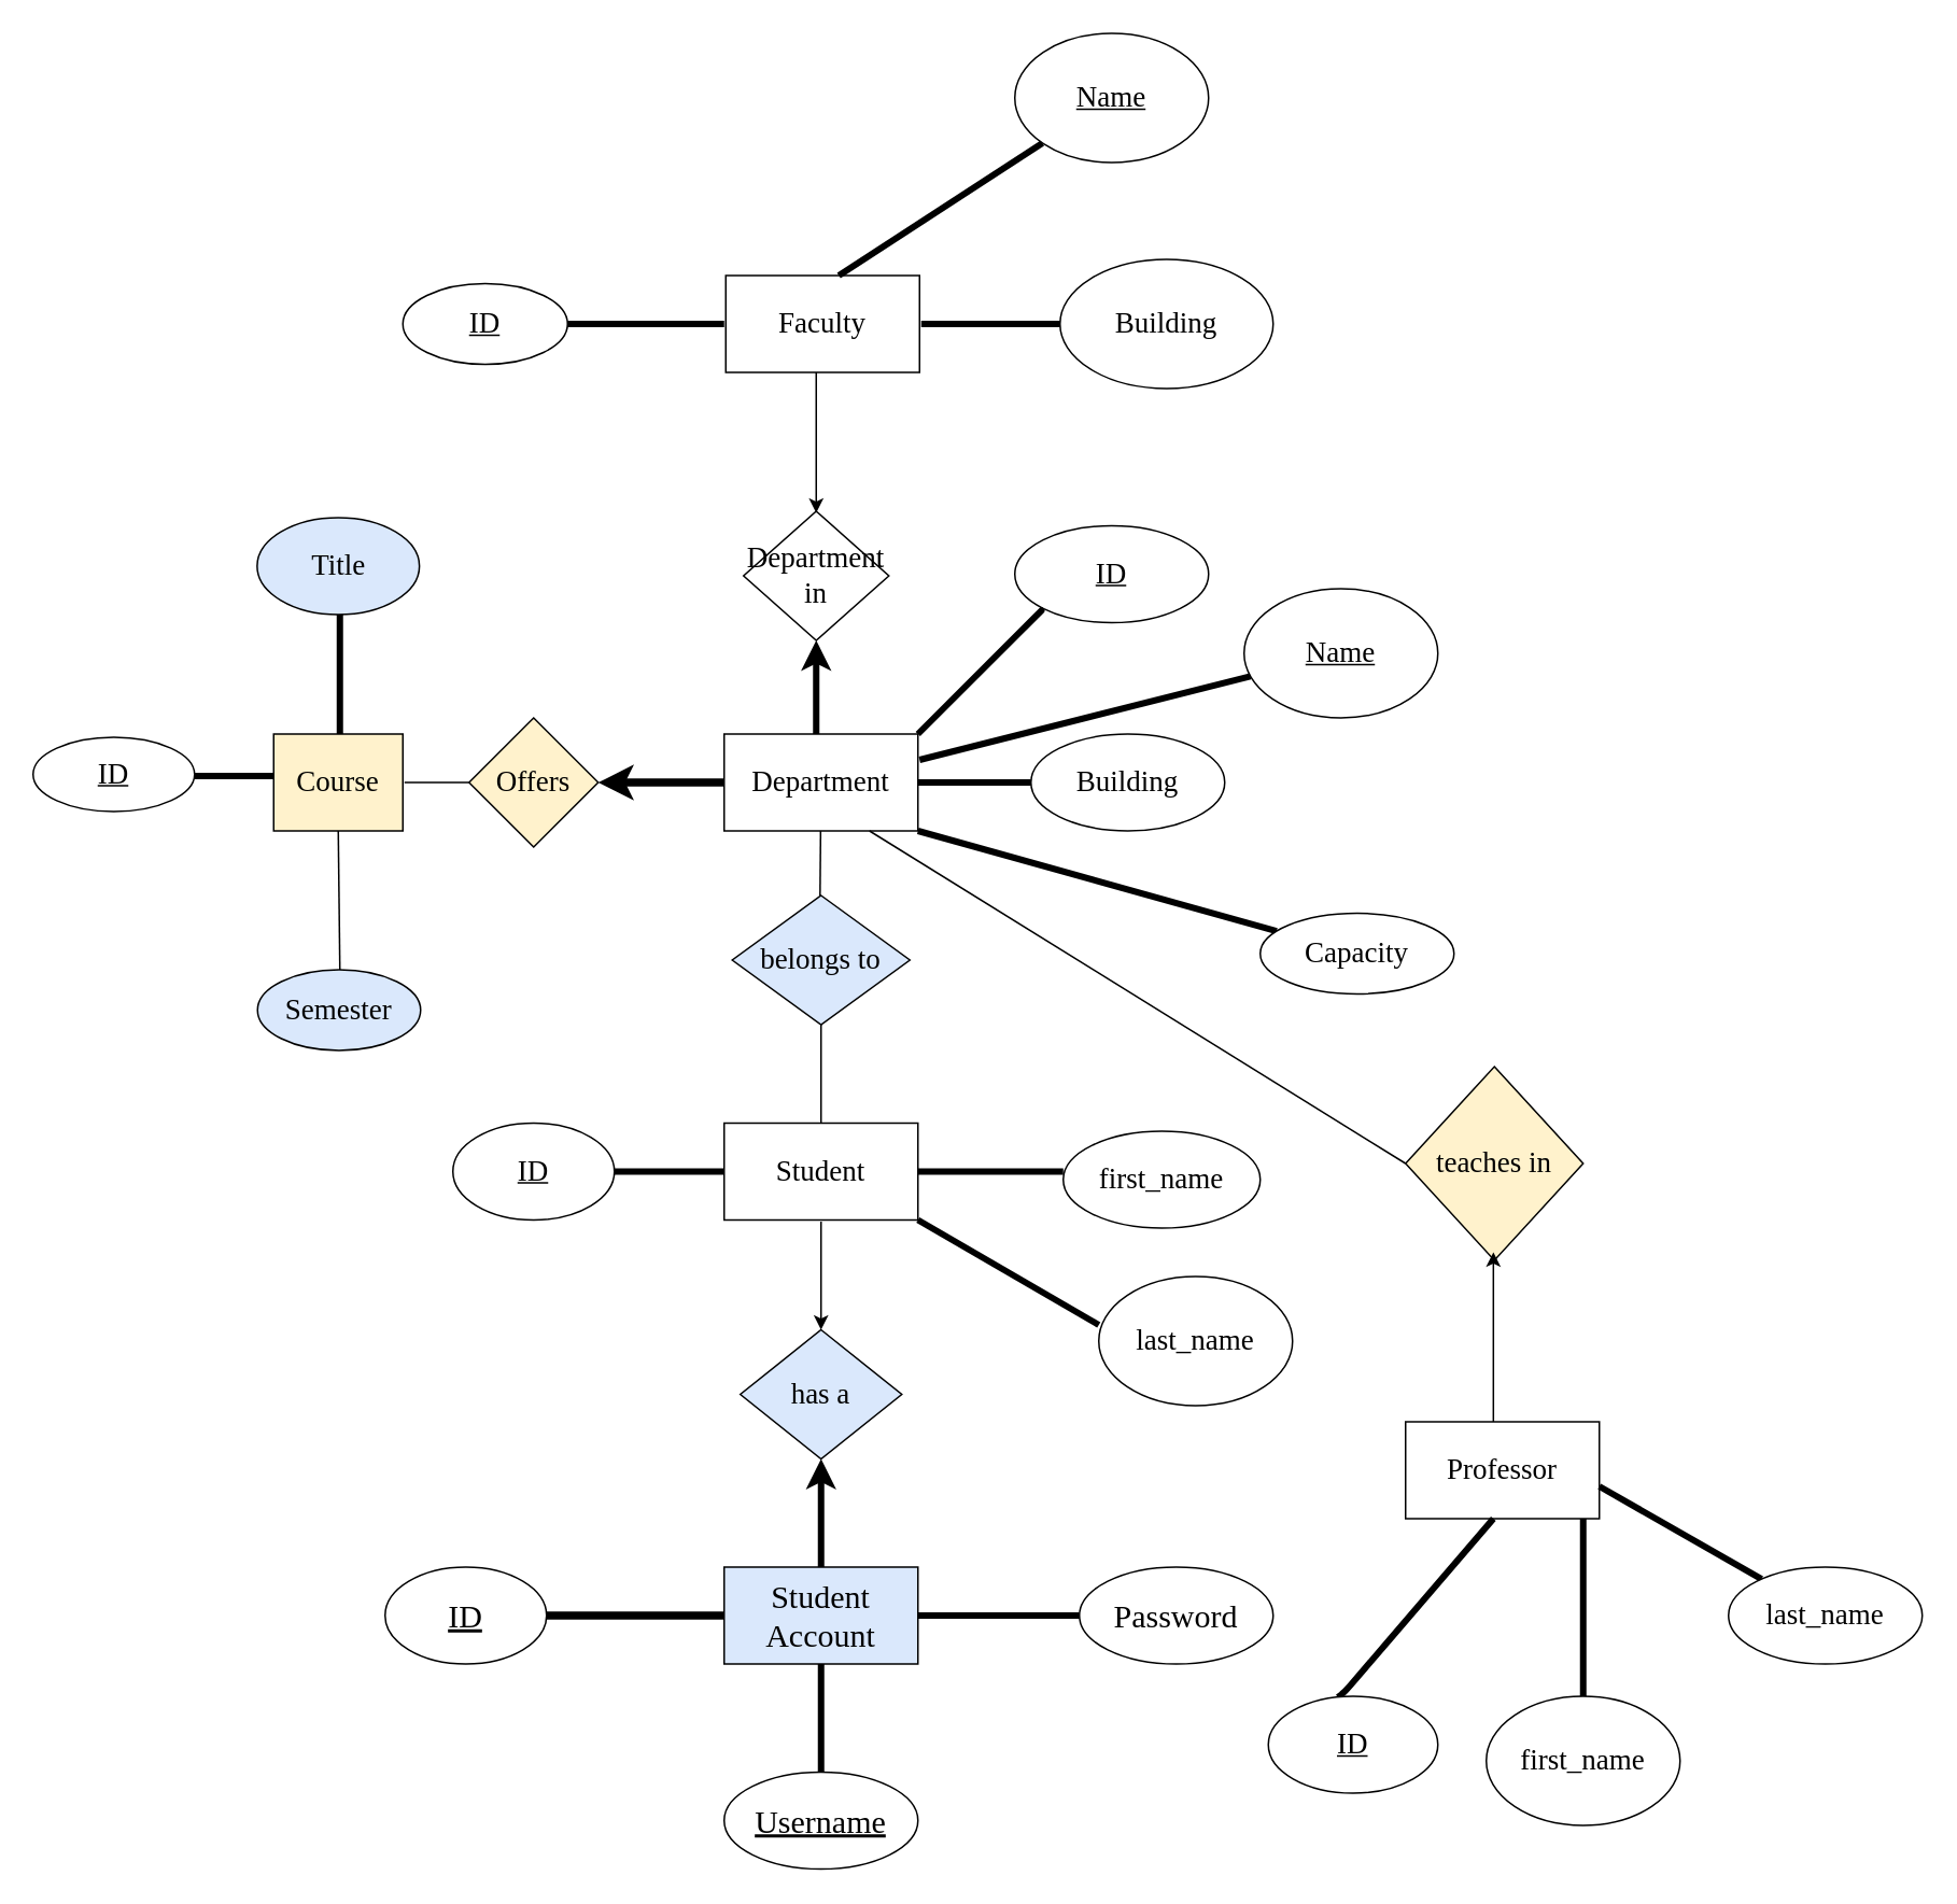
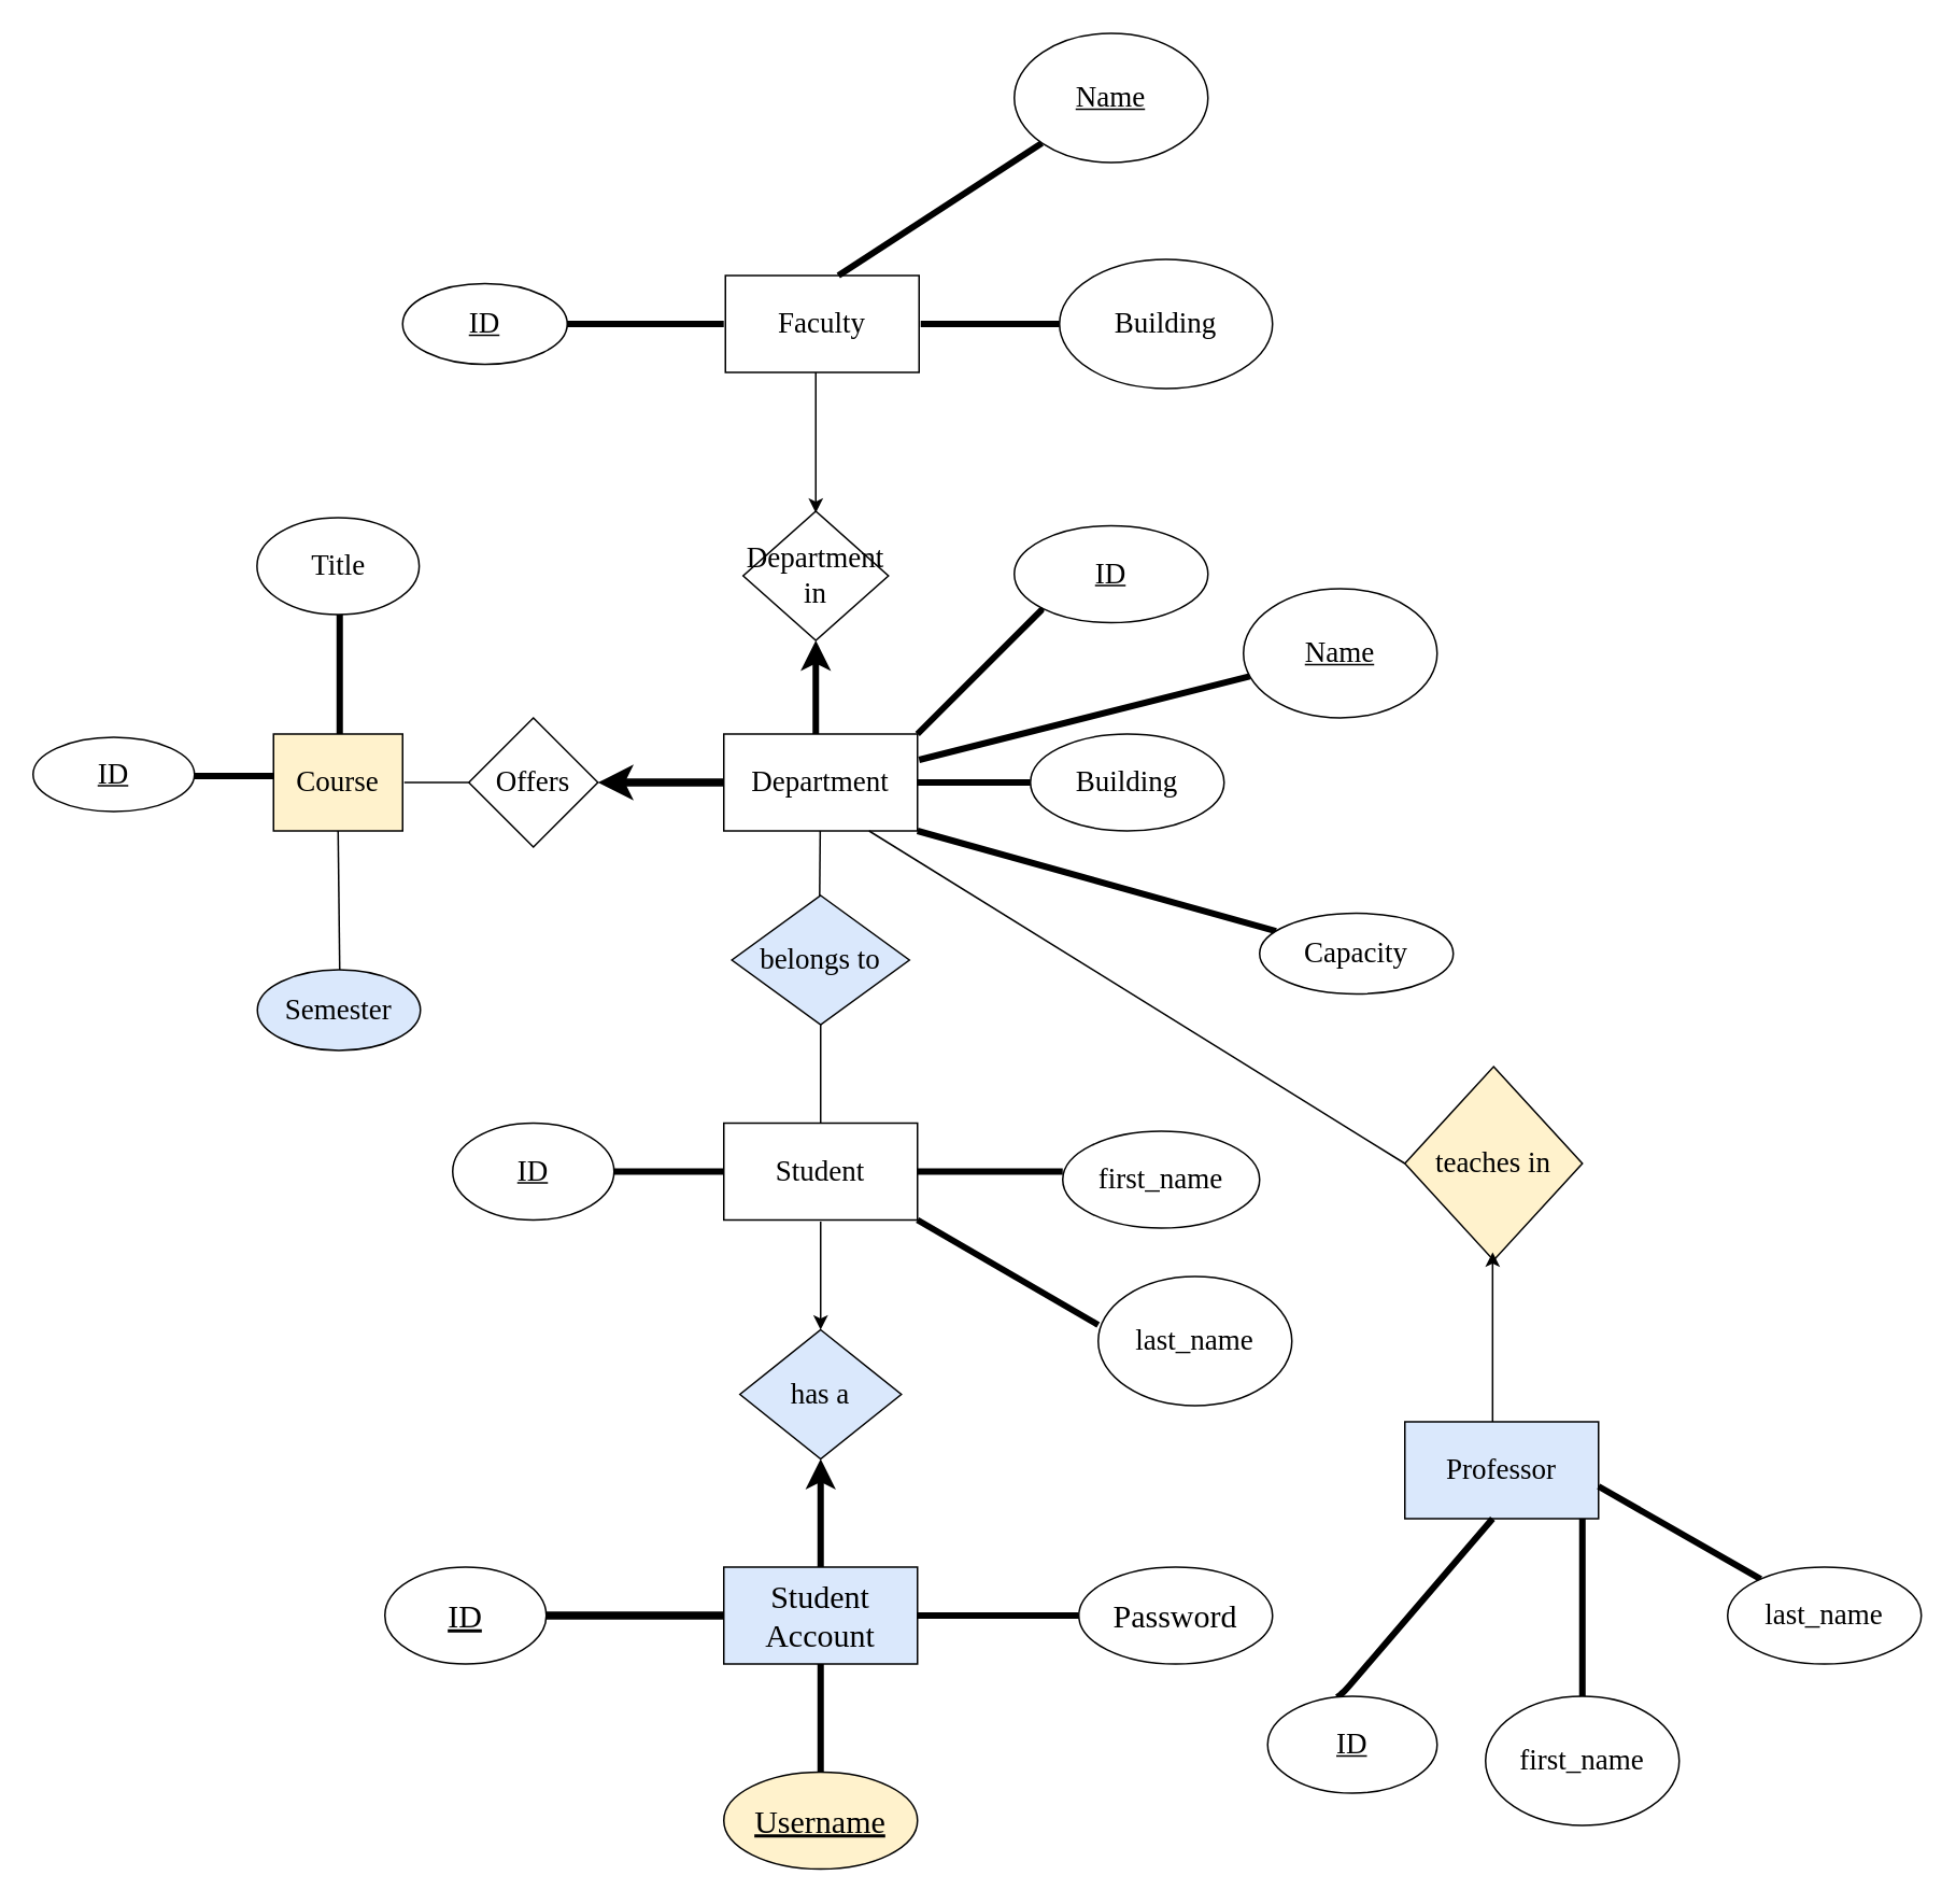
- <mxCell id="39" value="Title" style="ellipse;whiteSpace=wrap;html=1;fontFamily=Architects Daughter;fontSource=https%3A%2F%2Ffonts.googleapis.com%2Fcss%3Ffamily%3DArchitects%2BDaughter;fontSize=18;fillColor=#dae8fc;" parent="1" vertex="1"><mxGeometry x="158.75" y="320" width="100.5" height="60" as="geometry" /></mxCell>
+ <mxCell id="39" value="Title" style="ellipse;whiteSpace=wrap;html=1;fontFamily=Architects Daughter;fontSource=https%3A%2F%2Ffonts.googleapis.com%2Fcss%3Ffamily%3DArchitects%2BDaughter;fontSize=18;" parent="1" vertex="1"><mxGeometry x="158.75" y="320" width="100.5" height="60" as="geometry" /></mxCell>
- <mxCell id="31" value="Offers" style="rhombus;whiteSpace=wrap;html=1;fontFamily=Architects Daughter;fontSource=https%3A%2F%2Ffonts.googleapis.com%2Fcss%3Ffamily%3DArchitects%2BDaughter;fontSize=18;fillColor=#fff2cc;" parent="1" vertex="1"><mxGeometry x="290" y="444" width="80" height="80" as="geometry" /></mxCell>
+ <mxCell id="31" value="Offers" style="rhombus;whiteSpace=wrap;html=1;fontFamily=Architects Daughter;fontSource=https%3A%2F%2Ffonts.googleapis.com%2Fcss%3Ffamily%3DArchitects%2BDaughter;fontSize=18;" parent="1" vertex="1"><mxGeometry x="290" y="444" width="80" height="80" as="geometry" /></mxCell>
- <mxCell id="55" value="Professor" style="rounded=0;whiteSpace=wrap;html=1;fontFamily=Architects Daughter;fontSource=https%3A%2F%2Ffonts.googleapis.com%2Fcss%3Ffamily%3DArchitects%2BDaughter;fontSize=18;" vertex="1" parent="1"><mxGeometry x="870" y="880" width="120" height="60" as="geometry" /></mxCell>
+ <mxCell id="55" value="Professor" style="rounded=0;whiteSpace=wrap;html=1;fontFamily=Architects Daughter;fontSource=https%3A%2F%2Ffonts.googleapis.com%2Fcss%3Ffamily%3DArchitects%2BDaughter;fontSize=18;fillColor=#dae8fc;" vertex="1" parent="1"><mxGeometry x="870" y="880" width="120" height="60" as="geometry" /></mxCell>
- <mxCell id="7" value="&lt;u&gt;Username&lt;/u&gt;" style="ellipse;whiteSpace=wrap;html=1;hachureGap=4;fontFamily=Architects Daughter;fontSource=https%3A%2F%2Ffonts.googleapis.com%2Fcss%3Ffamily%3DArchitects%2BDaughter;fontSize=20;" parent="1" vertex="1"><mxGeometry x="448" y="1097" width="120" height="60" as="geometry" /></mxCell>
+ <mxCell id="7" value="&lt;u&gt;Username&lt;/u&gt;" style="ellipse;whiteSpace=wrap;html=1;hachureGap=4;fontFamily=Architects Daughter;fontSource=https%3A%2F%2Ffonts.googleapis.com%2Fcss%3Ffamily%3DArchitects%2BDaughter;fontSize=20;fillColor=#fff2cc;" parent="1" vertex="1"><mxGeometry x="448" y="1097" width="120" height="60" as="geometry" /></mxCell>
